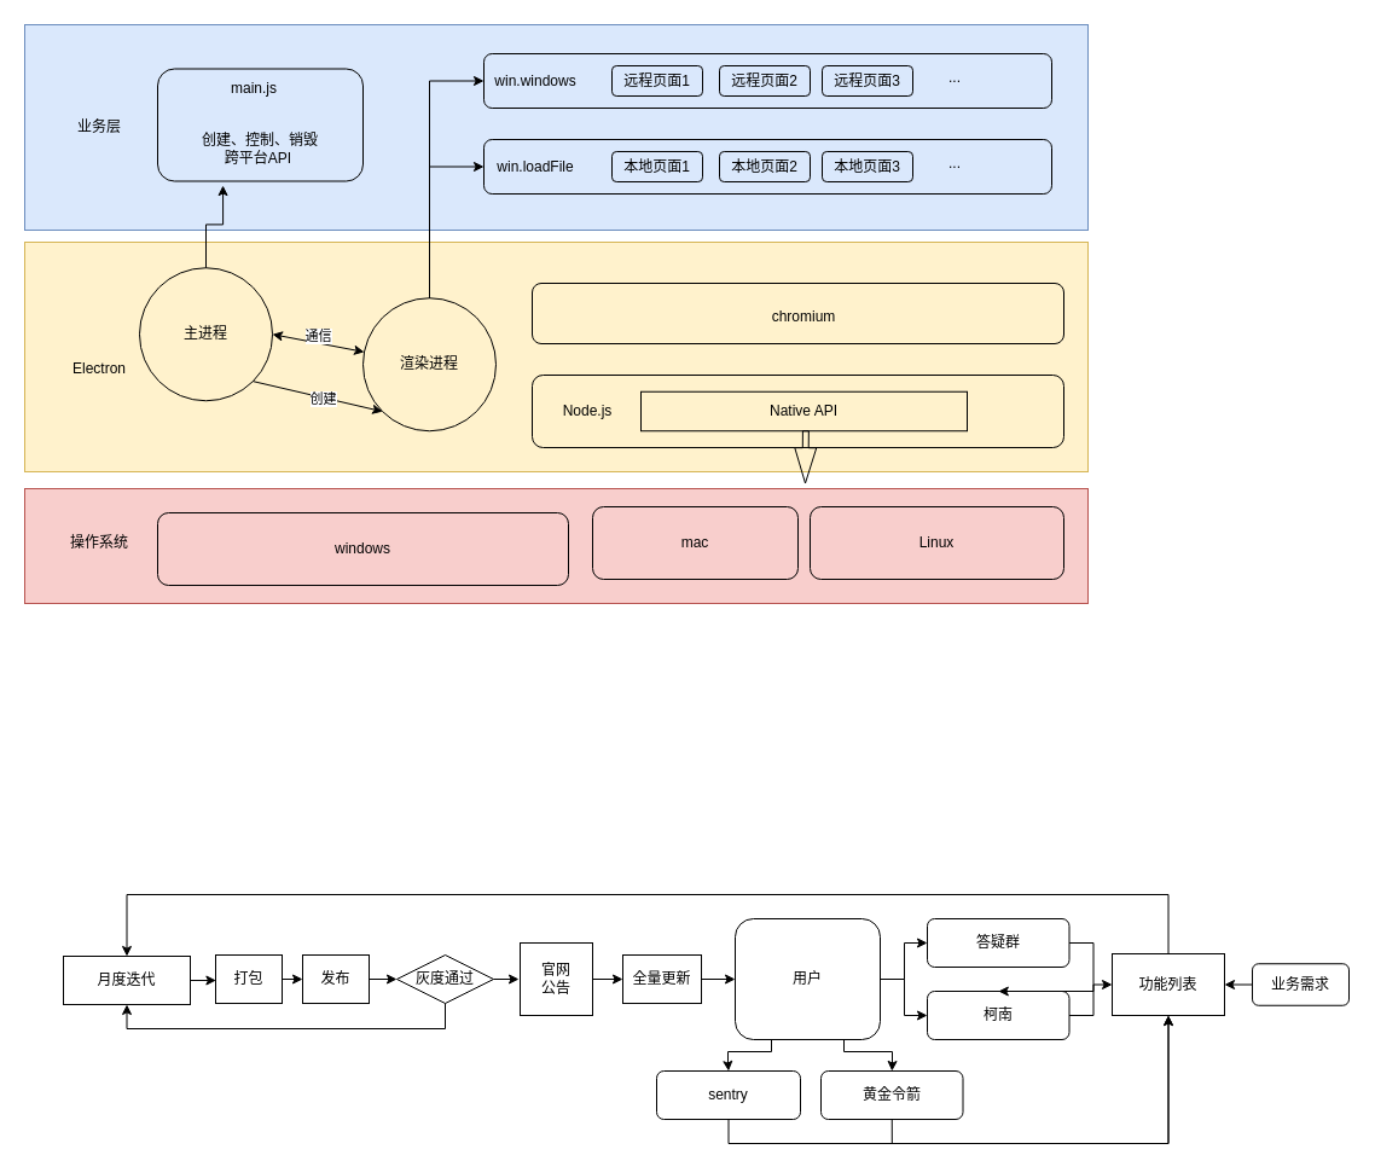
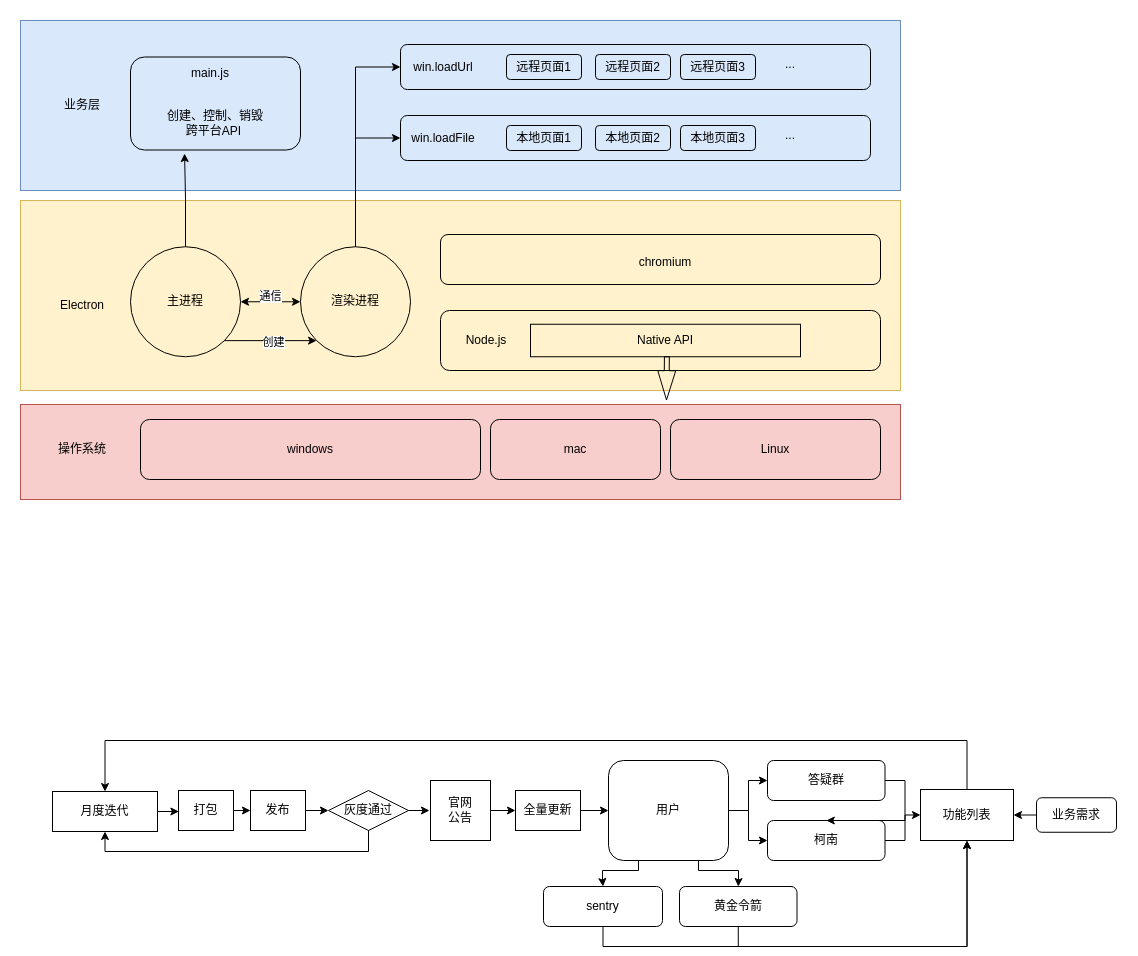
- <mxCell id="25" value="win.windows" style="text;html=1;strokeColor=none;fillColor=none;align=center;verticalAlign=middle;whiteSpace=wrap;rounded=0;" vertex="1" parent="1"><mxGeometry x="423" y="56.5" width="40" height="20" as="geometry" /></mxCell>
+ <mxCell id="25" value="win.loadUrl" style="text;html=1;strokeColor=none;fillColor=none;align=center;verticalAlign=middle;whiteSpace=wrap;rounded=0;" vertex="1" parent="1"><mxGeometry x="423" y="56.5" width="40" height="20" as="geometry" /></mxCell>
- <mxCell id="17" value="主进程" style="ellipse;whiteSpace=wrap;html=1;aspect=fixed;fillColor=none;" vertex="1" parent="1"><mxGeometry x="115" y="221.25" width="110" height="110" as="geometry" /></mxCell>
+ <mxCell id="17" value="主进程" style="ellipse;whiteSpace=wrap;html=1;aspect=fixed;fillColor=none;" vertex="1" parent="1"><mxGeometry x="130" y="246.25" width="110" height="110" as="geometry" /></mxCell>
- <mxCell id="9" value="windows" style="rounded=1;whiteSpace=wrap;html=1;fillColor=none;" vertex="1" parent="1"><mxGeometry x="130" y="424" width="340" height="60" as="geometry" /></mxCell>
+ <mxCell id="9" value="windows" style="rounded=1;whiteSpace=wrap;html=1;fillColor=none;" vertex="1" parent="1"><mxGeometry x="140" y="419" width="340" height="60" as="geometry" /></mxCell>
